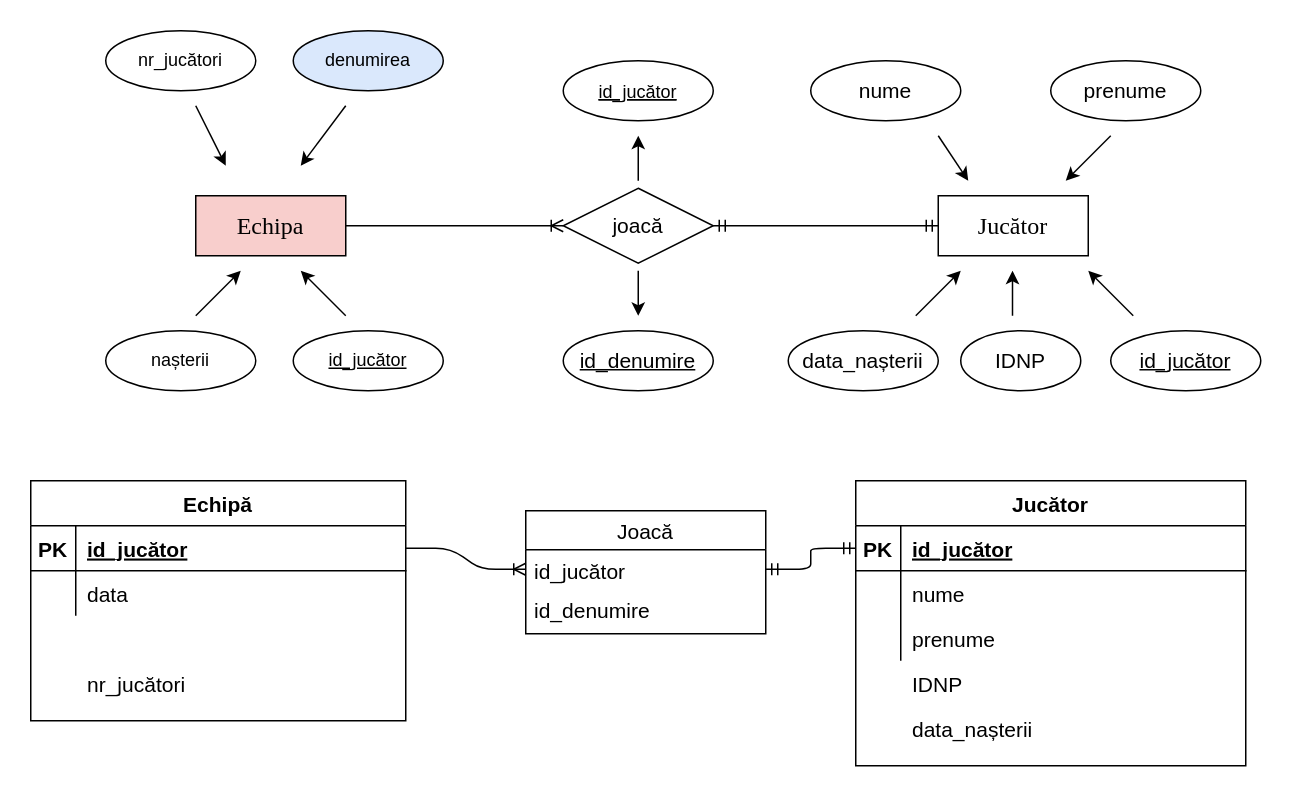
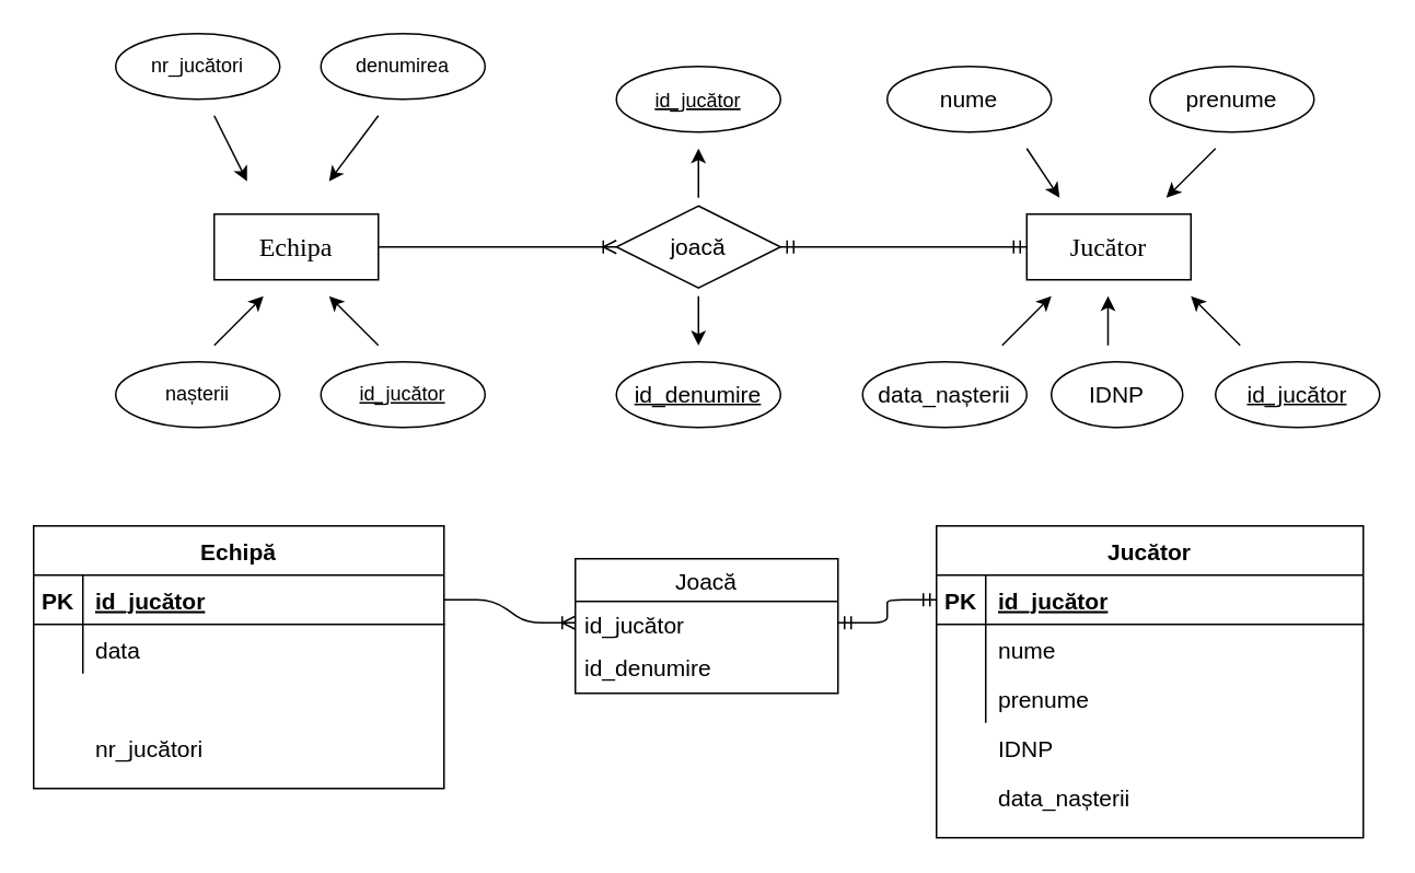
- <mxCell id="25" value="denumirea" style="ellipse;whiteSpace=wrap;html=1;align=center;fillColor=#dae8fc;" parent="1" vertex="1"><mxGeometry x="195" y="20" width="100" height="40" as="geometry" /></mxCell>
+ <mxCell id="25" value="denumirea" style="ellipse;whiteSpace=wrap;html=1;align=center;" parent="1" vertex="1"><mxGeometry x="195" y="20" width="100" height="40" as="geometry" /></mxCell>
- <mxCell id="19" value="&lt;font face=&quot;Times New Roman&quot; size=&quot;1&quot;&gt;&lt;span style=&quot;line-height: 160% ; font-size: 16px&quot;&gt;Echipa&lt;/span&gt;&lt;/font&gt;" style="rounded=0;whiteSpace=wrap;html=1;fillColor=#f8cecc;" parent="1" vertex="1"><mxGeometry x="130" y="130" width="100" height="40" as="geometry" /></mxCell>
+ <mxCell id="19" value="&lt;font face=&quot;Times New Roman&quot; size=&quot;1&quot;&gt;&lt;span style=&quot;line-height: 160% ; font-size: 16px&quot;&gt;Echipa&lt;/span&gt;&lt;/font&gt;" style="rounded=0;whiteSpace=wrap;html=1;" parent="1" vertex="1"><mxGeometry x="130" y="130" width="100" height="40" as="geometry" /></mxCell>
